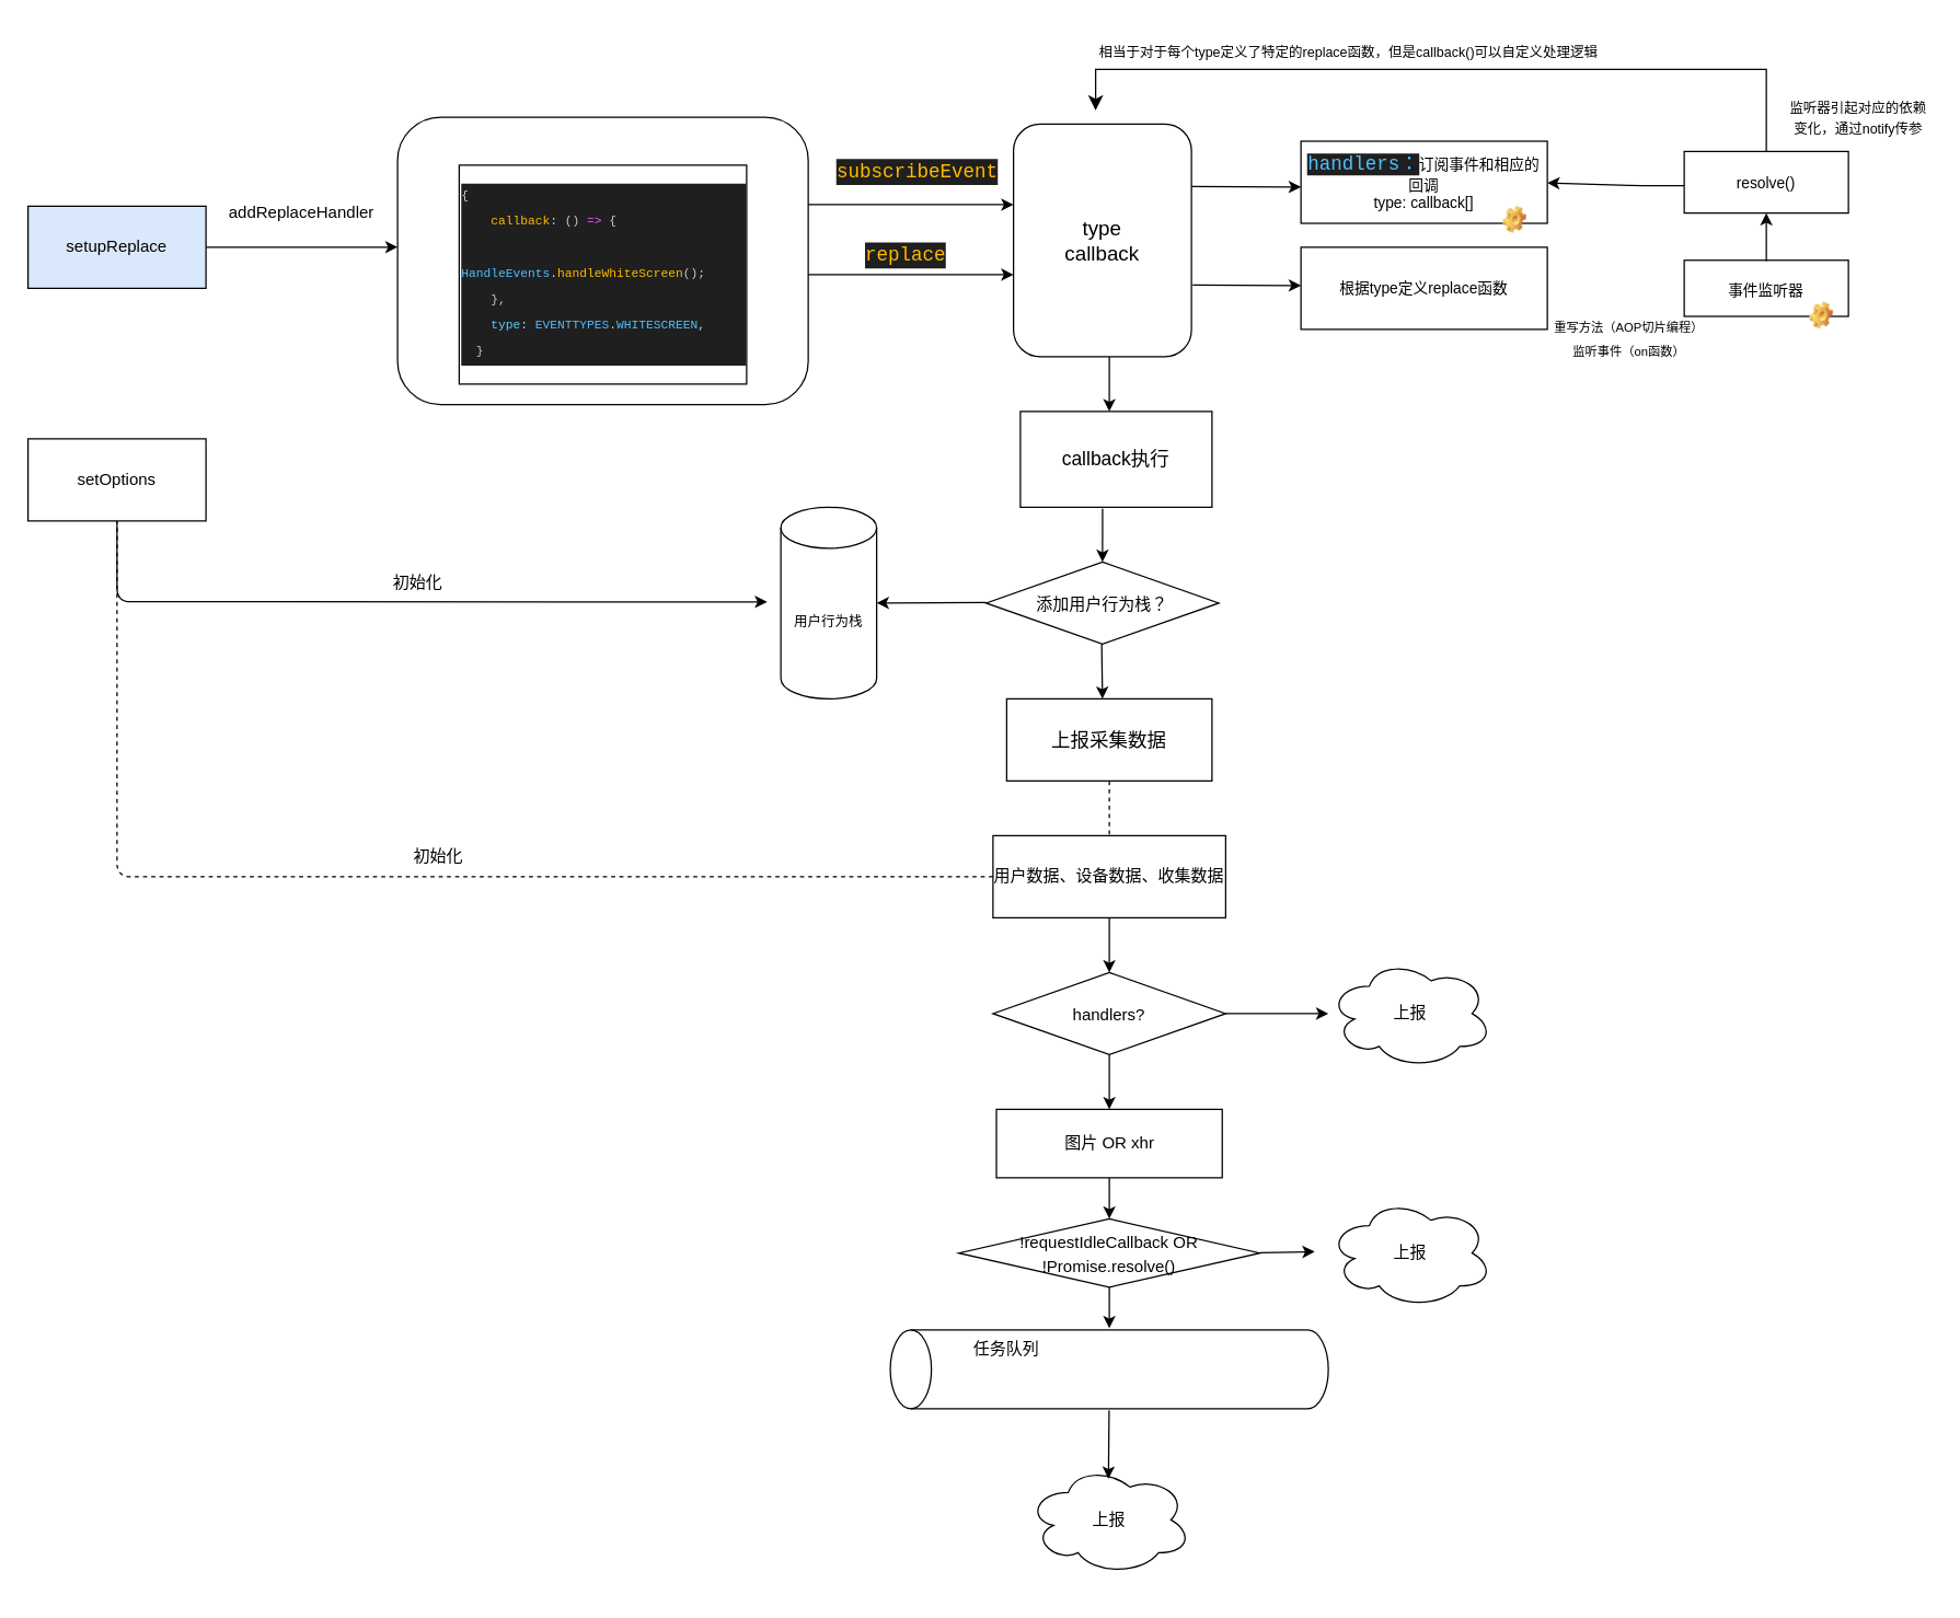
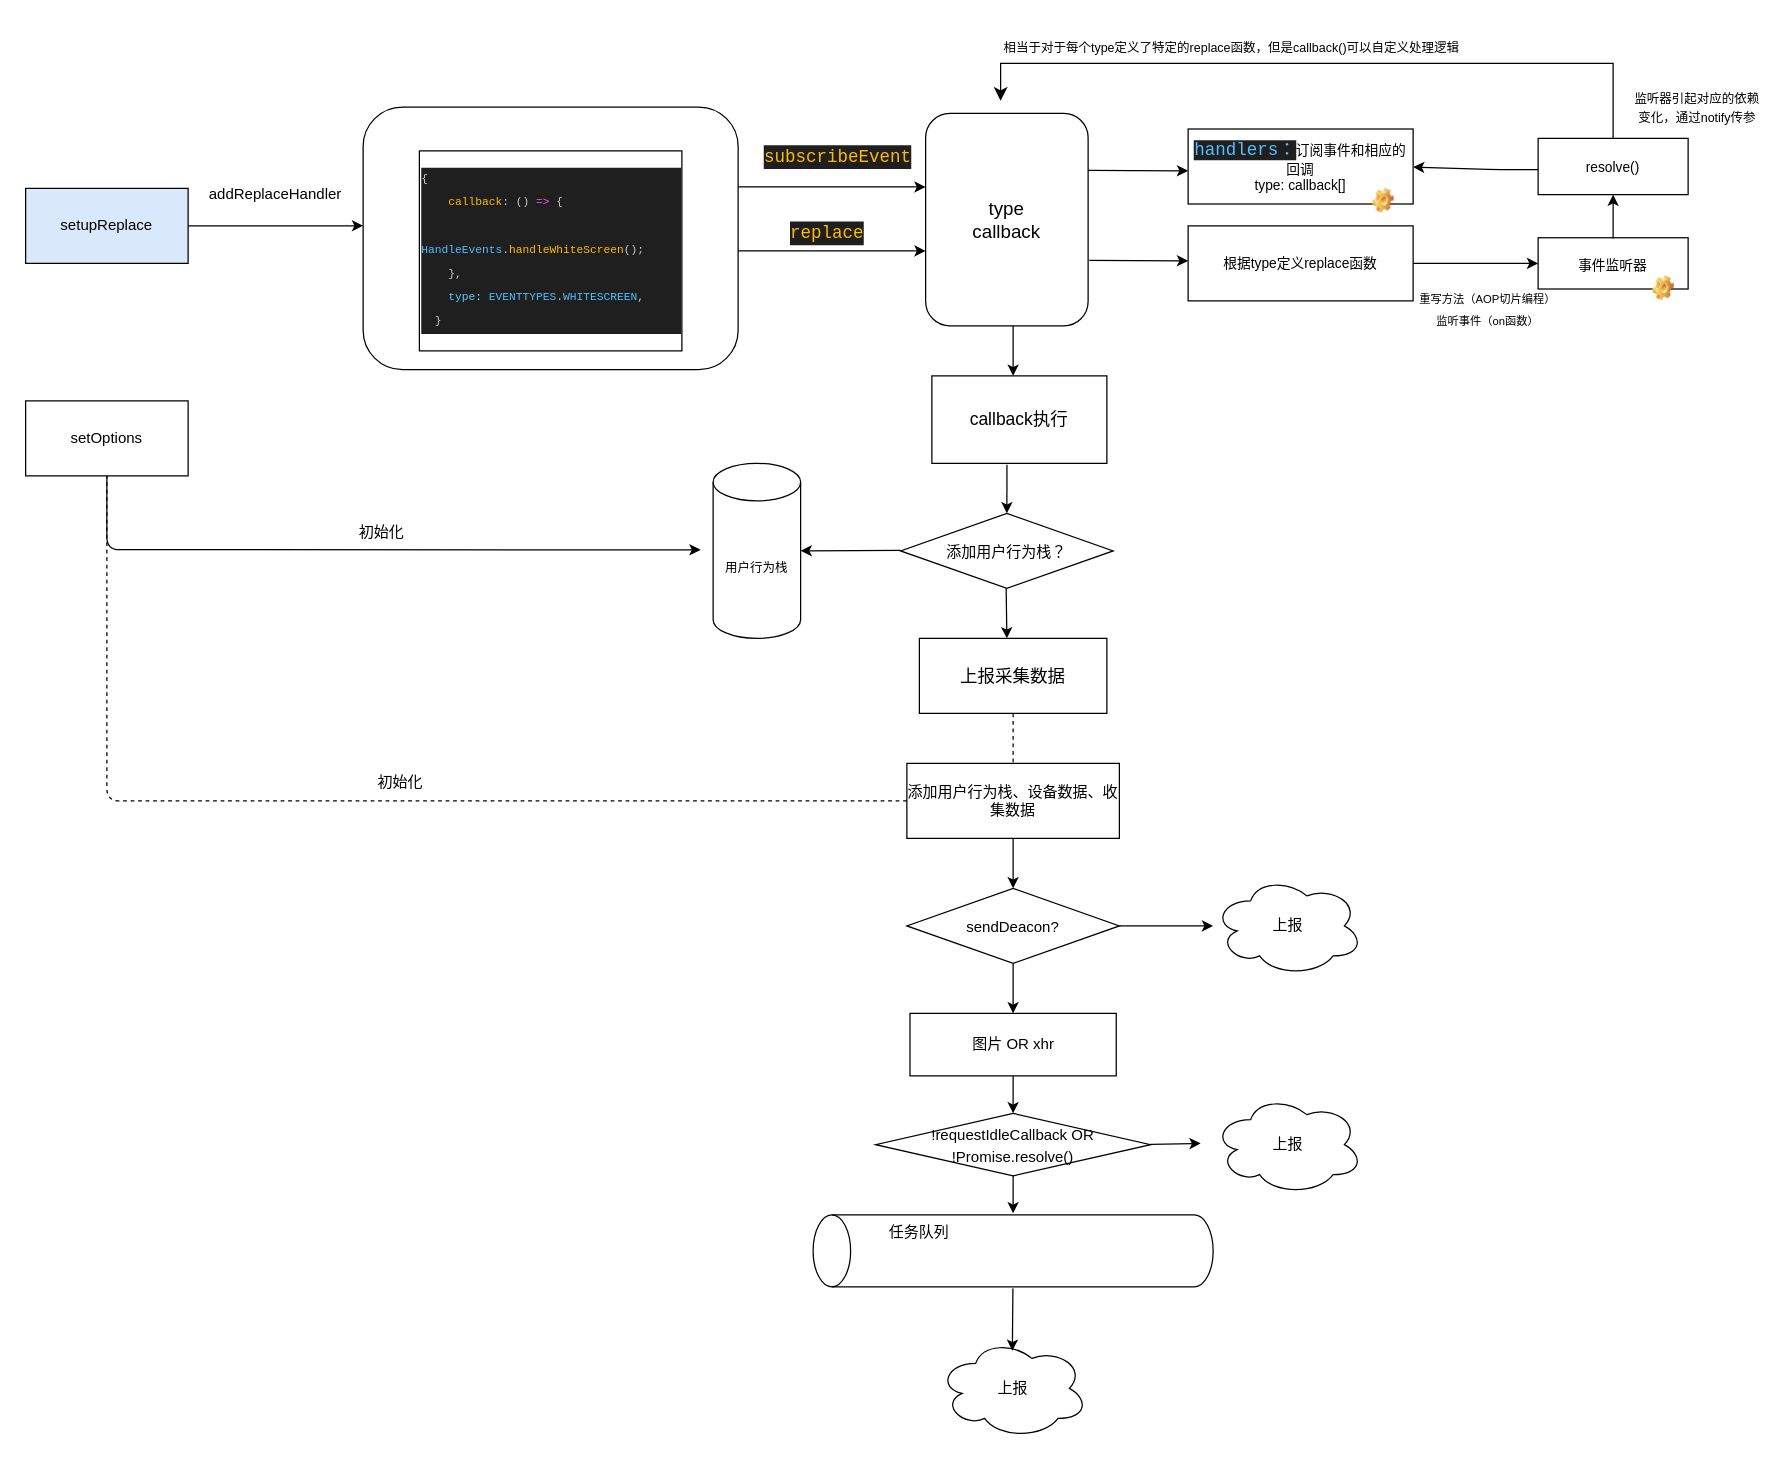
+ <mxCell id="17" value="" style="endArrow=classic;html=1;fontSize=15;entryX=0;entryY=0.5;entryDx=0;entryDy=0;exitX=1;exitY=0.5;exitDx=0;exitDy=0;" parent="1" source="14" target="20" edge="1"><mxGeometry width="50" height="50" relative="1" as="geometry"><mxPoint x="900" y="420" as="sourcePoint" /><mxPoint x="1160" y="420" as="targetPoint" /></mxGeometry></mxCell>
- <mxCell id="33" value="用户数据、设备数据、收集数据" style="rounded=0;whiteSpace=wrap;html=1;fontSize=12;" parent="1" vertex="1"><mxGeometry x="725" y="610" width="170" height="60" as="geometry" /></mxCell>
+ <mxCell id="33" value="添加用户行为栈、设备数据、收集数据" style="rounded=0;whiteSpace=wrap;html=1;fontSize=12;" parent="1" vertex="1"><mxGeometry x="725" y="610" width="170" height="60" as="geometry" /></mxCell>
- <mxCell id="36" value="&lt;span style=&quot;font-size: 12px;&quot;&gt;handlers?&lt;/span&gt;" style="rhombus;whiteSpace=wrap;html=1;fontSize=14;" parent="1" vertex="1"><mxGeometry x="725" y="710" width="170" height="60" as="geometry" /></mxCell>
+ <mxCell id="36" value="&lt;span style=&quot;font-size: 12px;&quot;&gt;sendDeacon?&lt;/span&gt;" style="rhombus;whiteSpace=wrap;html=1;fontSize=14;" parent="1" vertex="1"><mxGeometry x="725" y="710" width="170" height="60" as="geometry" /></mxCell>
